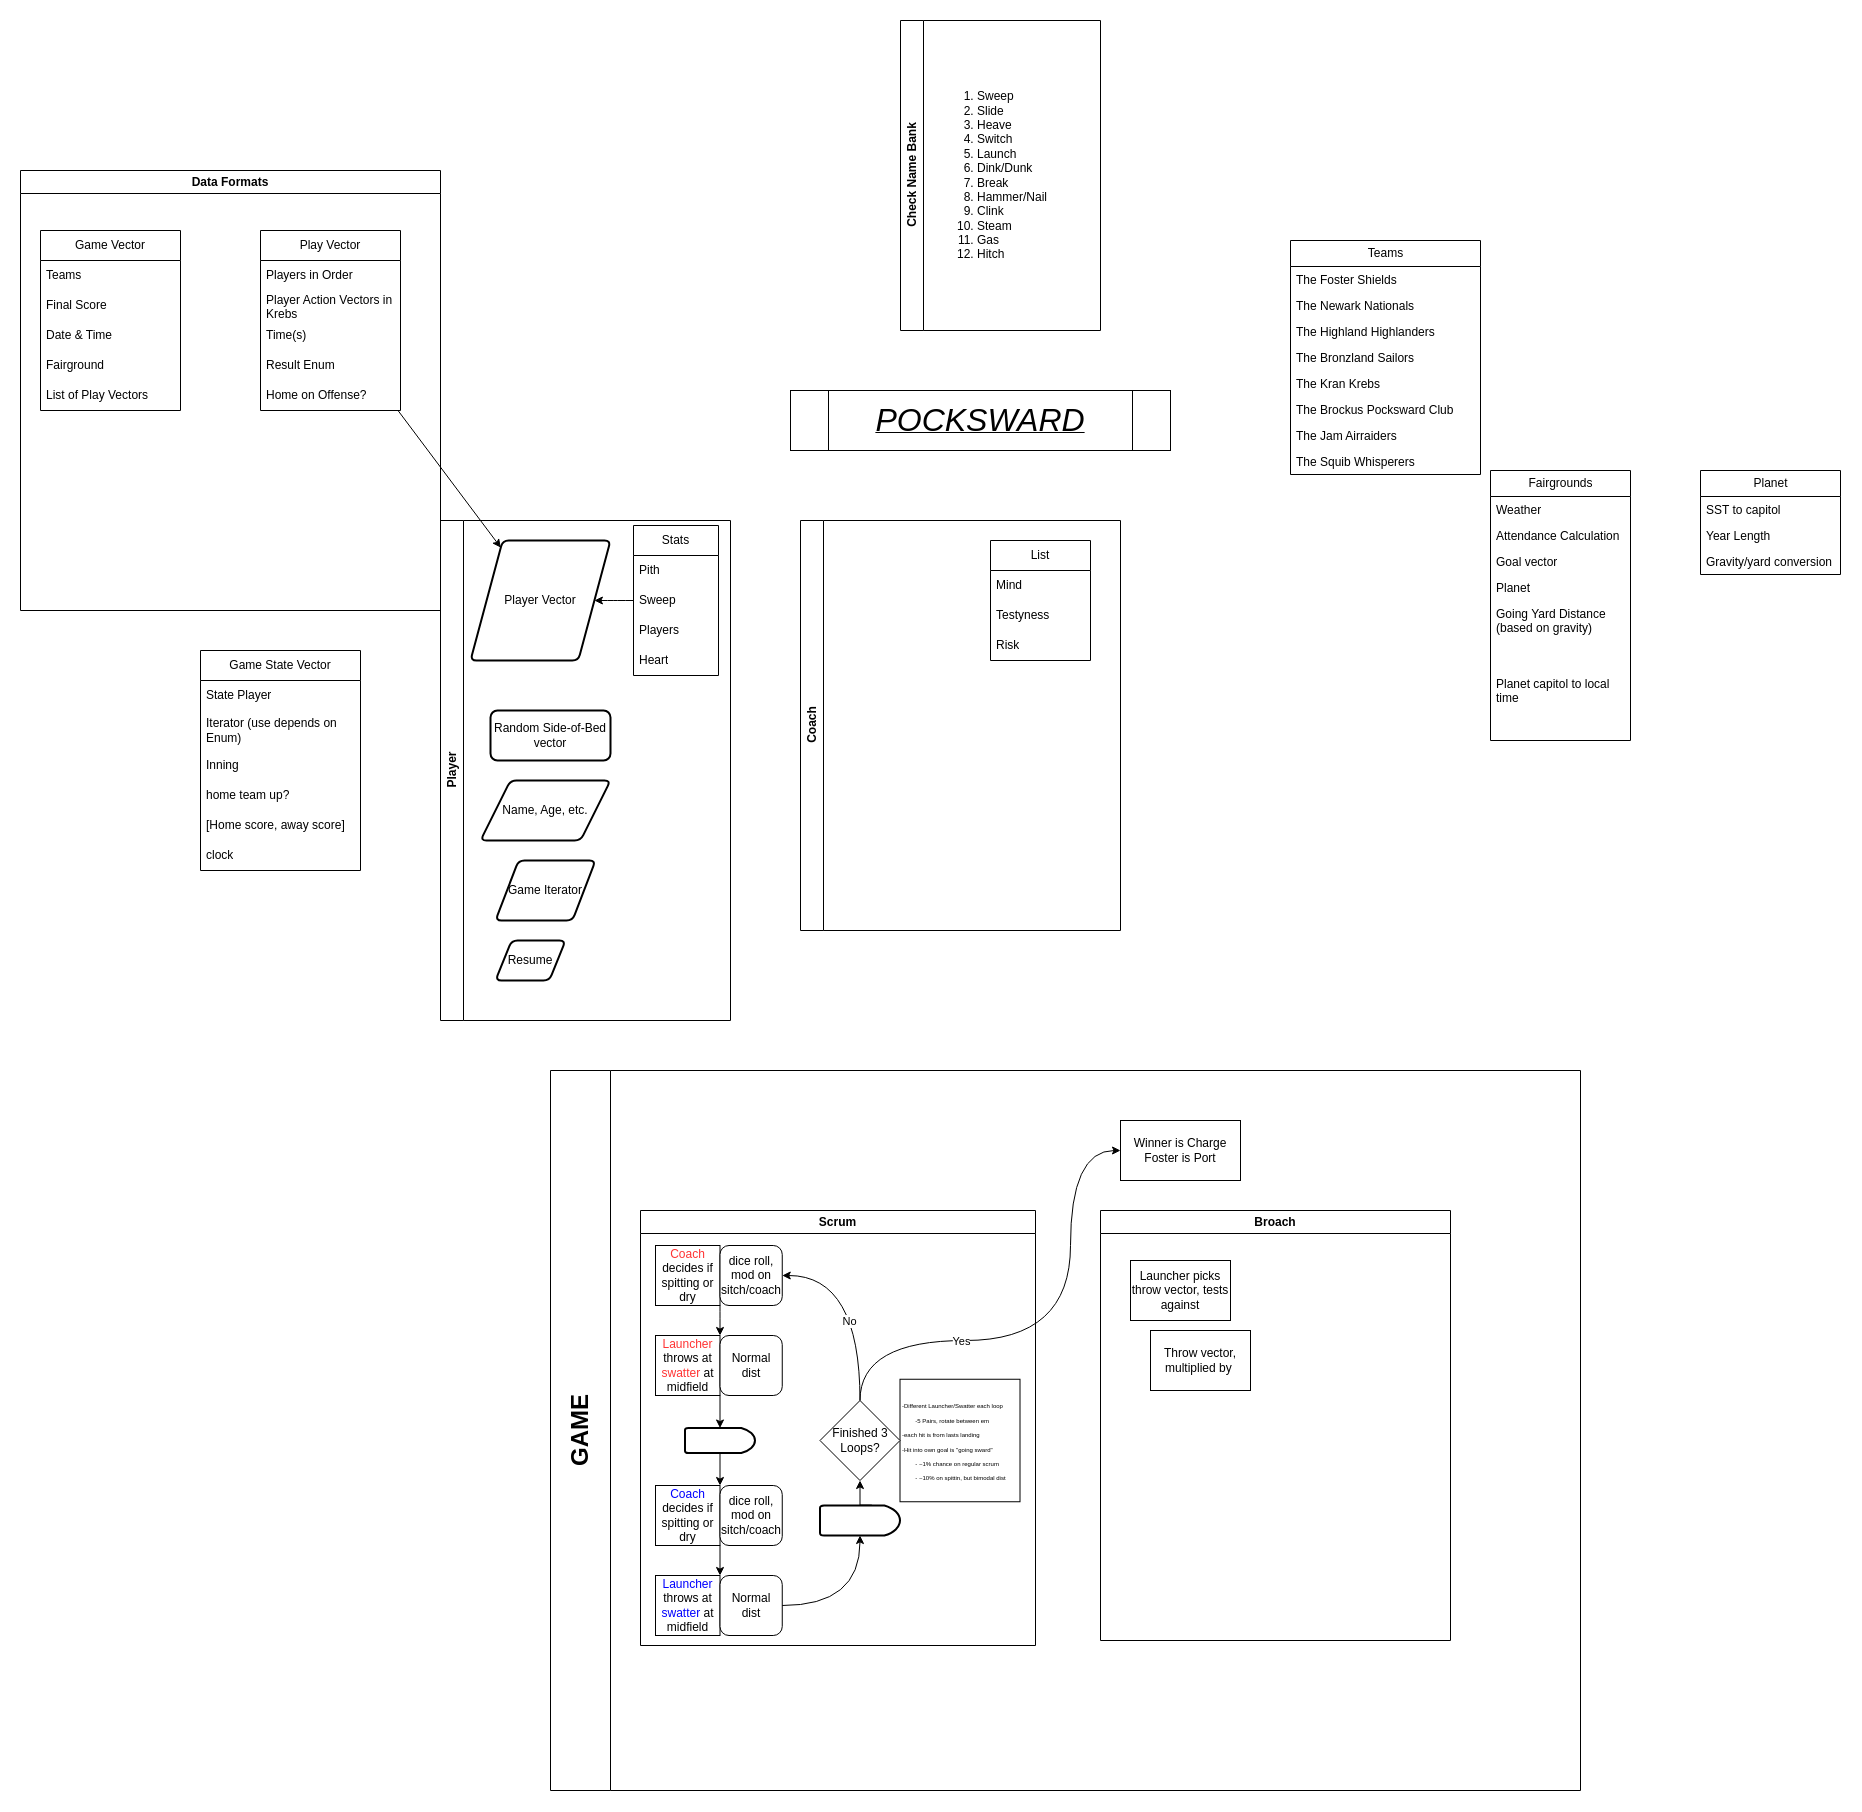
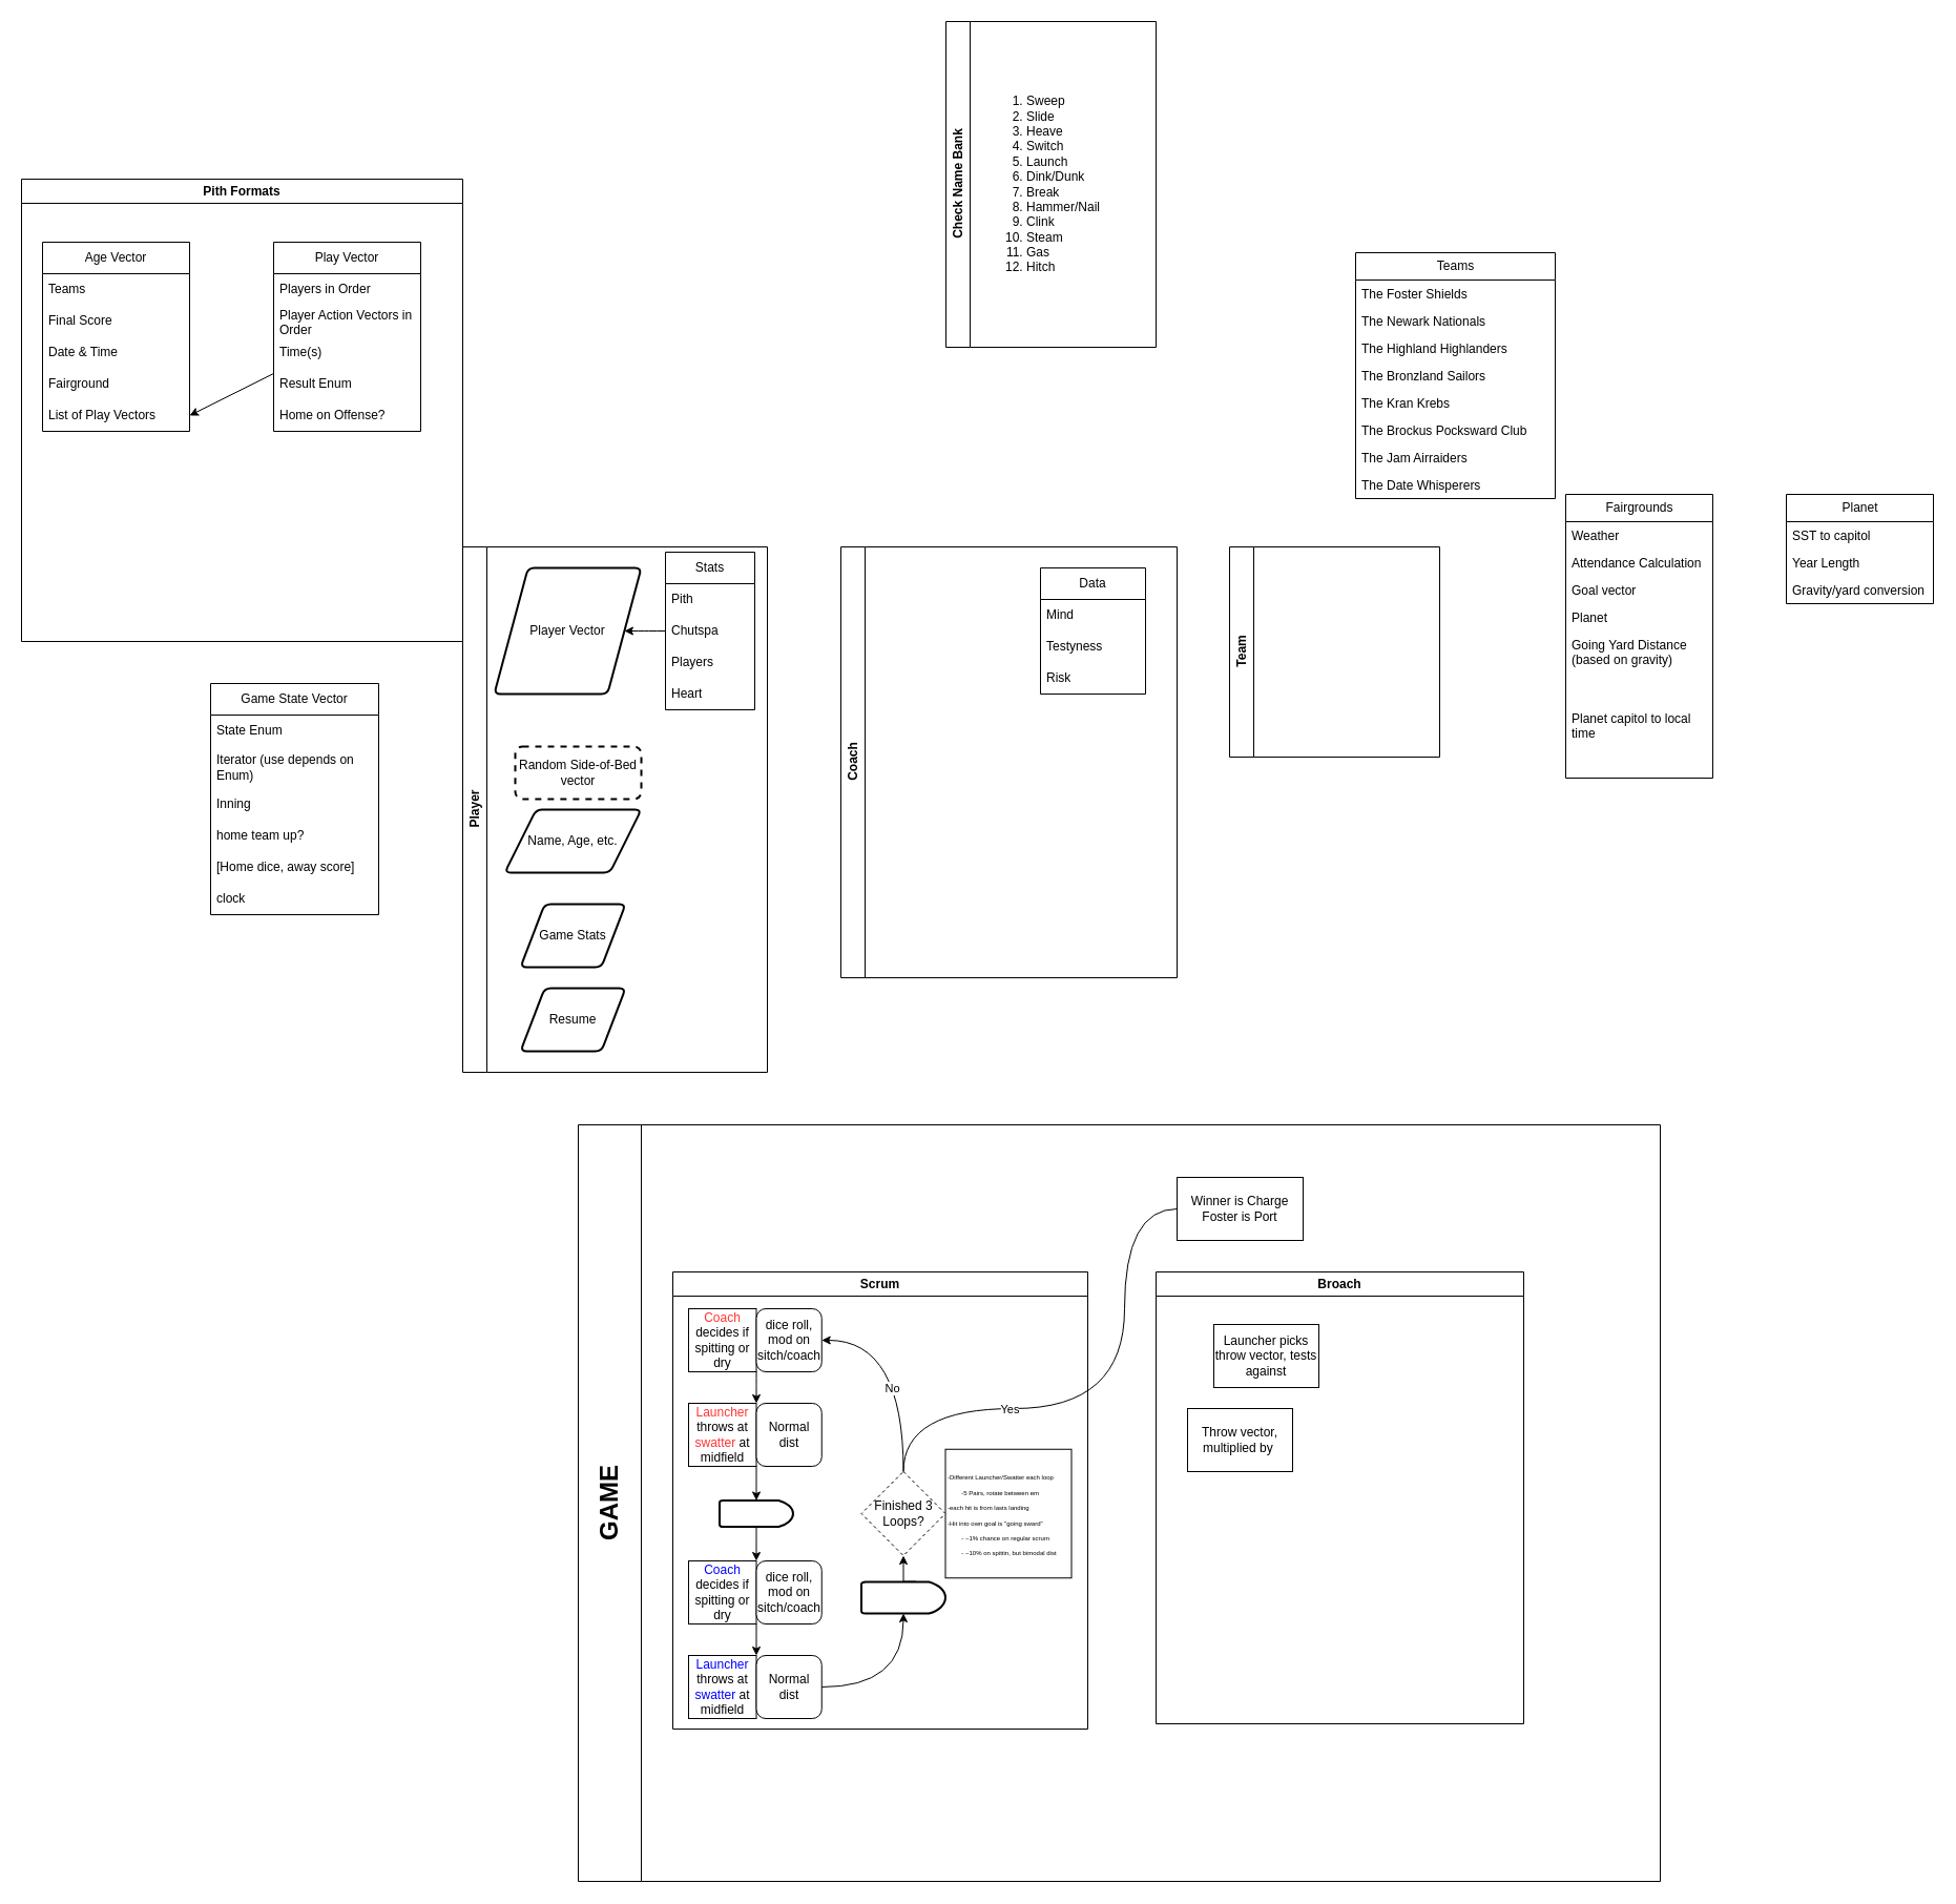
- <mxCell id="49" value="Data Formats" style="swimlane;whiteSpace=wrap;html=1;" parent="1" vertex="1"><mxGeometry x="20" y="170" width="420" height="440" as="geometry" /></mxCell>
+ <mxCell id="49" value="Pith Formats" style="swimlane;whiteSpace=wrap;html=1;" parent="1" vertex="1"><mxGeometry x="20" y="170" width="420" height="440" as="geometry" /></mxCell>
- <mxCell id="57" value="Game Vector" style="swimlane;fontStyle=0;childLayout=stackLayout;horizontal=1;startSize=30;horizontalStack=0;resizeParent=1;resizeParentMax=0;resizeLast=0;collapsible=1;marginBottom=0;whiteSpace=wrap;html=1;" parent="49" vertex="1"><mxGeometry x="20" y="60" width="140" height="180" as="geometry" /></mxCell>
+ <mxCell id="57" value="Age Vector" style="swimlane;fontStyle=0;childLayout=stackLayout;horizontal=1;startSize=30;horizontalStack=0;resizeParent=1;resizeParentMax=0;resizeLast=0;collapsible=1;marginBottom=0;whiteSpace=wrap;html=1;" parent="49" vertex="1"><mxGeometry x="20" y="60" width="140" height="180" as="geometry" /></mxCell>
- <mxCell id="53" value="Player Action Vectors in Krebs" style="text;strokeColor=none;fillColor=none;align=left;verticalAlign=middle;spacingLeft=4;spacingRight=4;overflow=hidden;points=[[0,0.5],[1,0.5]];portConstraint=eastwest;rotatable=0;whiteSpace=wrap;html=1;" parent="51" vertex="1"><mxGeometry y="60" width="140" height="30" as="geometry" /></mxCell>
+ <mxCell id="53" value="Player Action Vectors in Order" style="text;strokeColor=none;fillColor=none;align=left;verticalAlign=middle;spacingLeft=4;spacingRight=4;overflow=hidden;points=[[0,0.5],[1,0.5]];portConstraint=eastwest;rotatable=0;whiteSpace=wrap;html=1;" parent="51" vertex="1"><mxGeometry y="60" width="140" height="30" as="geometry" /></mxCell>
- <mxCell id="2" value="&lt;i style=&quot;&quot;&gt;&lt;u style=&quot;&quot;&gt;&lt;font style=&quot;font-size: 32px;&quot;&gt;POCKSWARD&lt;/font&gt;&lt;/u&gt;&lt;/i&gt;" style="shape=process;whiteSpace=wrap;html=1;backgroundOutline=1;" parent="1" vertex="1"><mxGeometry x="790" y="390" width="380" height="60" as="geometry" /></mxCell>
- <mxCell id="82" value="The Squib Whisperers" style="text;strokeColor=none;fillColor=none;align=left;verticalAlign=top;spacingLeft=4;spacingRight=4;overflow=hidden;rotatable=0;points=[[0,0.5],[1,0.5]];portConstraint=eastwest;whiteSpace=wrap;html=1;" parent="74" vertex="1"><mxGeometry y="208" width="190" height="26" as="geometry" /></mxCell>
+ <mxCell id="82" value="The Date Whisperers" style="text;strokeColor=none;fillColor=none;align=left;verticalAlign=top;spacingLeft=4;spacingRight=4;overflow=hidden;rotatable=0;points=[[0,0.5],[1,0.5]];portConstraint=eastwest;whiteSpace=wrap;html=1;" parent="74" vertex="1"><mxGeometry y="208" width="190" height="26" as="geometry" /></mxCell>
- <mxCell id="50" style="edgeStyle=none;html=1;" parent="49" source="51" target="32" edge="1"><mxGeometry relative="1" as="geometry" /></mxCell>
+ <mxCell id="50" style="edgeStyle=none;html=1;entryX=1;entryY=0.5;entryDx=0;entryDy=0;" parent="49" source="51" target="62" edge="1"><mxGeometry relative="1" as="geometry" /></mxCell>
- <mxCell id="44" value="List" style="swimlane;fontStyle=0;childLayout=stackLayout;horizontal=1;startSize=30;horizontalStack=0;resizeParent=1;resizeParentMax=0;resizeLast=0;collapsible=1;marginBottom=0;whiteSpace=wrap;html=1;" parent="43" vertex="1"><mxGeometry x="190" y="20" width="100" height="120" as="geometry" /></mxCell>
+ <mxCell id="44" value="Data" style="swimlane;fontStyle=0;childLayout=stackLayout;horizontal=1;startSize=30;horizontalStack=0;resizeParent=1;resizeParentMax=0;resizeLast=0;collapsible=1;marginBottom=0;whiteSpace=wrap;html=1;" parent="43" vertex="1"><mxGeometry x="190" y="20" width="100" height="120" as="geometry" /></mxCell>
- <mxCell id="39" value="Sweep" style="text;strokeColor=none;fillColor=none;align=left;verticalAlign=middle;spacingLeft=4;spacingRight=4;overflow=hidden;points=[[0,0.5],[1,0.5]];portConstraint=eastwest;rotatable=0;whiteSpace=wrap;html=1;" parent="37" vertex="1"><mxGeometry y="60" width="85" height="30" as="geometry" /></mxCell>
+ <mxCell id="39" value="Chutspa" style="text;strokeColor=none;fillColor=none;align=left;verticalAlign=middle;spacingLeft=4;spacingRight=4;overflow=hidden;points=[[0,0.5],[1,0.5]];portConstraint=eastwest;rotatable=0;whiteSpace=wrap;html=1;" parent="37" vertex="1"><mxGeometry y="60" width="85" height="30" as="geometry" /></mxCell>
+ <mxCell id="48" value="Team" style="swimlane;horizontal=0;whiteSpace=wrap;html=1;" parent="1" vertex="1"><mxGeometry x="1170" y="520" width="200" height="200" as="geometry" /></mxCell>
- <mxCell id="86" value="State Player" style="text;strokeColor=none;fillColor=none;align=left;verticalAlign=middle;spacingLeft=4;spacingRight=4;overflow=hidden;points=[[0,0.5],[1,0.5]];portConstraint=eastwest;rotatable=0;whiteSpace=wrap;html=1;" vertex="1" parent="85"><mxGeometry y="30" width="160" height="30" as="geometry" /></mxCell>
+ <mxCell id="86" value="State Enum" style="text;strokeColor=none;fillColor=none;align=left;verticalAlign=middle;spacingLeft=4;spacingRight=4;overflow=hidden;points=[[0,0.5],[1,0.5]];portConstraint=eastwest;rotatable=0;whiteSpace=wrap;html=1;" vertex="1" parent="85"><mxGeometry y="30" width="160" height="30" as="geometry" /></mxCell>
- <mxCell id="33" value="Random Side-of-Bed vector" style="rounded=1;whiteSpace=wrap;html=1;absoluteArcSize=1;arcSize=14;strokeWidth=2;" parent="31" vertex="1"><mxGeometry x="50" y="190" width="120" height="50" as="geometry" /></mxCell>
+ <mxCell id="33" value="Random Side-of-Bed vector" style="rounded=1;whiteSpace=wrap;html=1;absoluteArcSize=1;arcSize=14;strokeWidth=2;dashed=1;" parent="31" vertex="1"><mxGeometry x="50" y="190" width="120" height="50" as="geometry" /></mxCell>
- <mxCell id="34" value="Name, Age, etc." style="shape=parallelogram;html=1;strokeWidth=2;perimeter=parallelogramPerimeter;whiteSpace=wrap;rounded=1;arcSize=12;size=0.23;" parent="31" vertex="1"><mxGeometry x="40" y="260" width="130" height="60" as="geometry" /></mxCell>
+ <mxCell id="34" value="Name, Age, etc." style="shape=parallelogram;html=1;strokeWidth=2;perimeter=parallelogramPerimeter;whiteSpace=wrap;rounded=1;arcSize=12;size=0.23;" parent="31" vertex="1"><mxGeometry x="40" y="250" width="130" height="60" as="geometry" /></mxCell>
- <mxCell id="90" value="[Home score, away score]" style="text;strokeColor=none;fillColor=none;align=left;verticalAlign=middle;spacingLeft=4;spacingRight=4;overflow=hidden;points=[[0,0.5],[1,0.5]];portConstraint=eastwest;rotatable=0;whiteSpace=wrap;html=1;" vertex="1" parent="85"><mxGeometry y="160" width="160" height="30" as="geometry" /></mxCell>
+ <mxCell id="90" value="[Home dice, away score]" style="text;strokeColor=none;fillColor=none;align=left;verticalAlign=middle;spacingLeft=4;spacingRight=4;overflow=hidden;points=[[0,0.5],[1,0.5]];portConstraint=eastwest;rotatable=0;whiteSpace=wrap;html=1;" vertex="1" parent="85"><mxGeometry y="160" width="160" height="30" as="geometry" /></mxCell>
- <mxCell id="35" value="Game Iterator" style="shape=parallelogram;html=1;strokeWidth=2;perimeter=parallelogramPerimeter;whiteSpace=wrap;rounded=1;arcSize=12;size=0.23;" parent="31" vertex="1"><mxGeometry x="55" y="340" width="100" height="60" as="geometry" /></mxCell>
+ <mxCell id="35" value="Game Stats" style="shape=parallelogram;html=1;strokeWidth=2;perimeter=parallelogramPerimeter;whiteSpace=wrap;rounded=1;arcSize=12;size=0.23;" parent="31" vertex="1"><mxGeometry x="55" y="340" width="100" height="60" as="geometry" /></mxCell>
- <mxCell id="36" value="Resume" style="shape=parallelogram;html=1;strokeWidth=2;perimeter=parallelogramPerimeter;whiteSpace=wrap;rounded=1;arcSize=12;size=0.23;" parent="31" vertex="1"><mxGeometry x="55" y="420" width="70" height="40" as="geometry" /></mxCell>
+ <mxCell id="36" value="Resume" style="shape=parallelogram;html=1;strokeWidth=2;perimeter=parallelogramPerimeter;whiteSpace=wrap;rounded=1;arcSize=12;size=0.23;" parent="31" vertex="1"><mxGeometry x="55" y="420" width="100" height="60" as="geometry" /></mxCell>
- <mxCell id="29" style="edgeStyle=orthogonalEdgeStyle;rounded=0;orthogonalLoop=1;jettySize=auto;html=1;exitX=0.5;exitY=0;exitDx=0;exitDy=0;entryX=0;entryY=0.5;entryDx=0;entryDy=0;curved=1;" parent="3" source="24" target="28" edge="1"><mxGeometry relative="1" as="geometry"><Array as="points"><mxPoint x="310" y="330" /><mxPoint x="310" y="270" /><mxPoint x="520" y="270" /><mxPoint x="520" y="80" /></Array><mxPoint x="309.5" y="330" as="sourcePoint" /></mxGeometry></mxCell>
+ <mxCell id="29" style="edgeStyle=orthogonalEdgeStyle;rounded=0;orthogonalLoop=1;jettySize=auto;html=1;exitX=0.5;exitY=0;exitDx=0;exitDy=0;entryX=0;entryY=0.5;entryDx=0;entryDy=0;curved=1;endArrow=none;" parent="3" source="24" target="28" edge="1"><mxGeometry relative="1" as="geometry"><Array as="points"><mxPoint x="310" y="330" /><mxPoint x="310" y="270" /><mxPoint x="520" y="270" /><mxPoint x="520" y="80" /></Array><mxPoint x="309.5" y="330" as="sourcePoint" /></mxGeometry></mxCell>
- <mxCell id="26" value="Launcher picks throw vector, tests against" style="rounded=0;whiteSpace=wrap;html=1;" parent="25" vertex="1"><mxGeometry x="30" y="50" width="100" height="60" as="geometry" /></mxCell>
+ <mxCell id="26" value="Launcher picks throw vector, tests against" style="rounded=0;whiteSpace=wrap;html=1;" parent="25" vertex="1"><mxGeometry x="55" y="50" width="100" height="60" as="geometry" /></mxCell>
- <mxCell id="27" value="Throw vector, multiplied by&amp;nbsp;" style="rounded=0;whiteSpace=wrap;html=1;" parent="25" vertex="1"><mxGeometry x="50" y="120" width="100" height="60" as="geometry" /></mxCell>
+ <mxCell id="27" value="Throw vector, multiplied by&amp;nbsp;" style="rounded=0;whiteSpace=wrap;html=1;" parent="25" vertex="1"><mxGeometry x="30" y="130" width="100" height="60" as="geometry" /></mxCell>
- <mxCell id="24" value="Finished 3 Loops?" style="rhombus;whiteSpace=wrap;html=1;" parent="4" vertex="1"><mxGeometry x="179.5" y="190" width="80" height="80" as="geometry" /></mxCell>
+ <mxCell id="24" value="Finished 3 Loops?" style="rhombus;whiteSpace=wrap;html=1;dashed=1;" parent="4" vertex="1"><mxGeometry x="179.5" y="190" width="80" height="80" as="geometry" /></mxCell>
